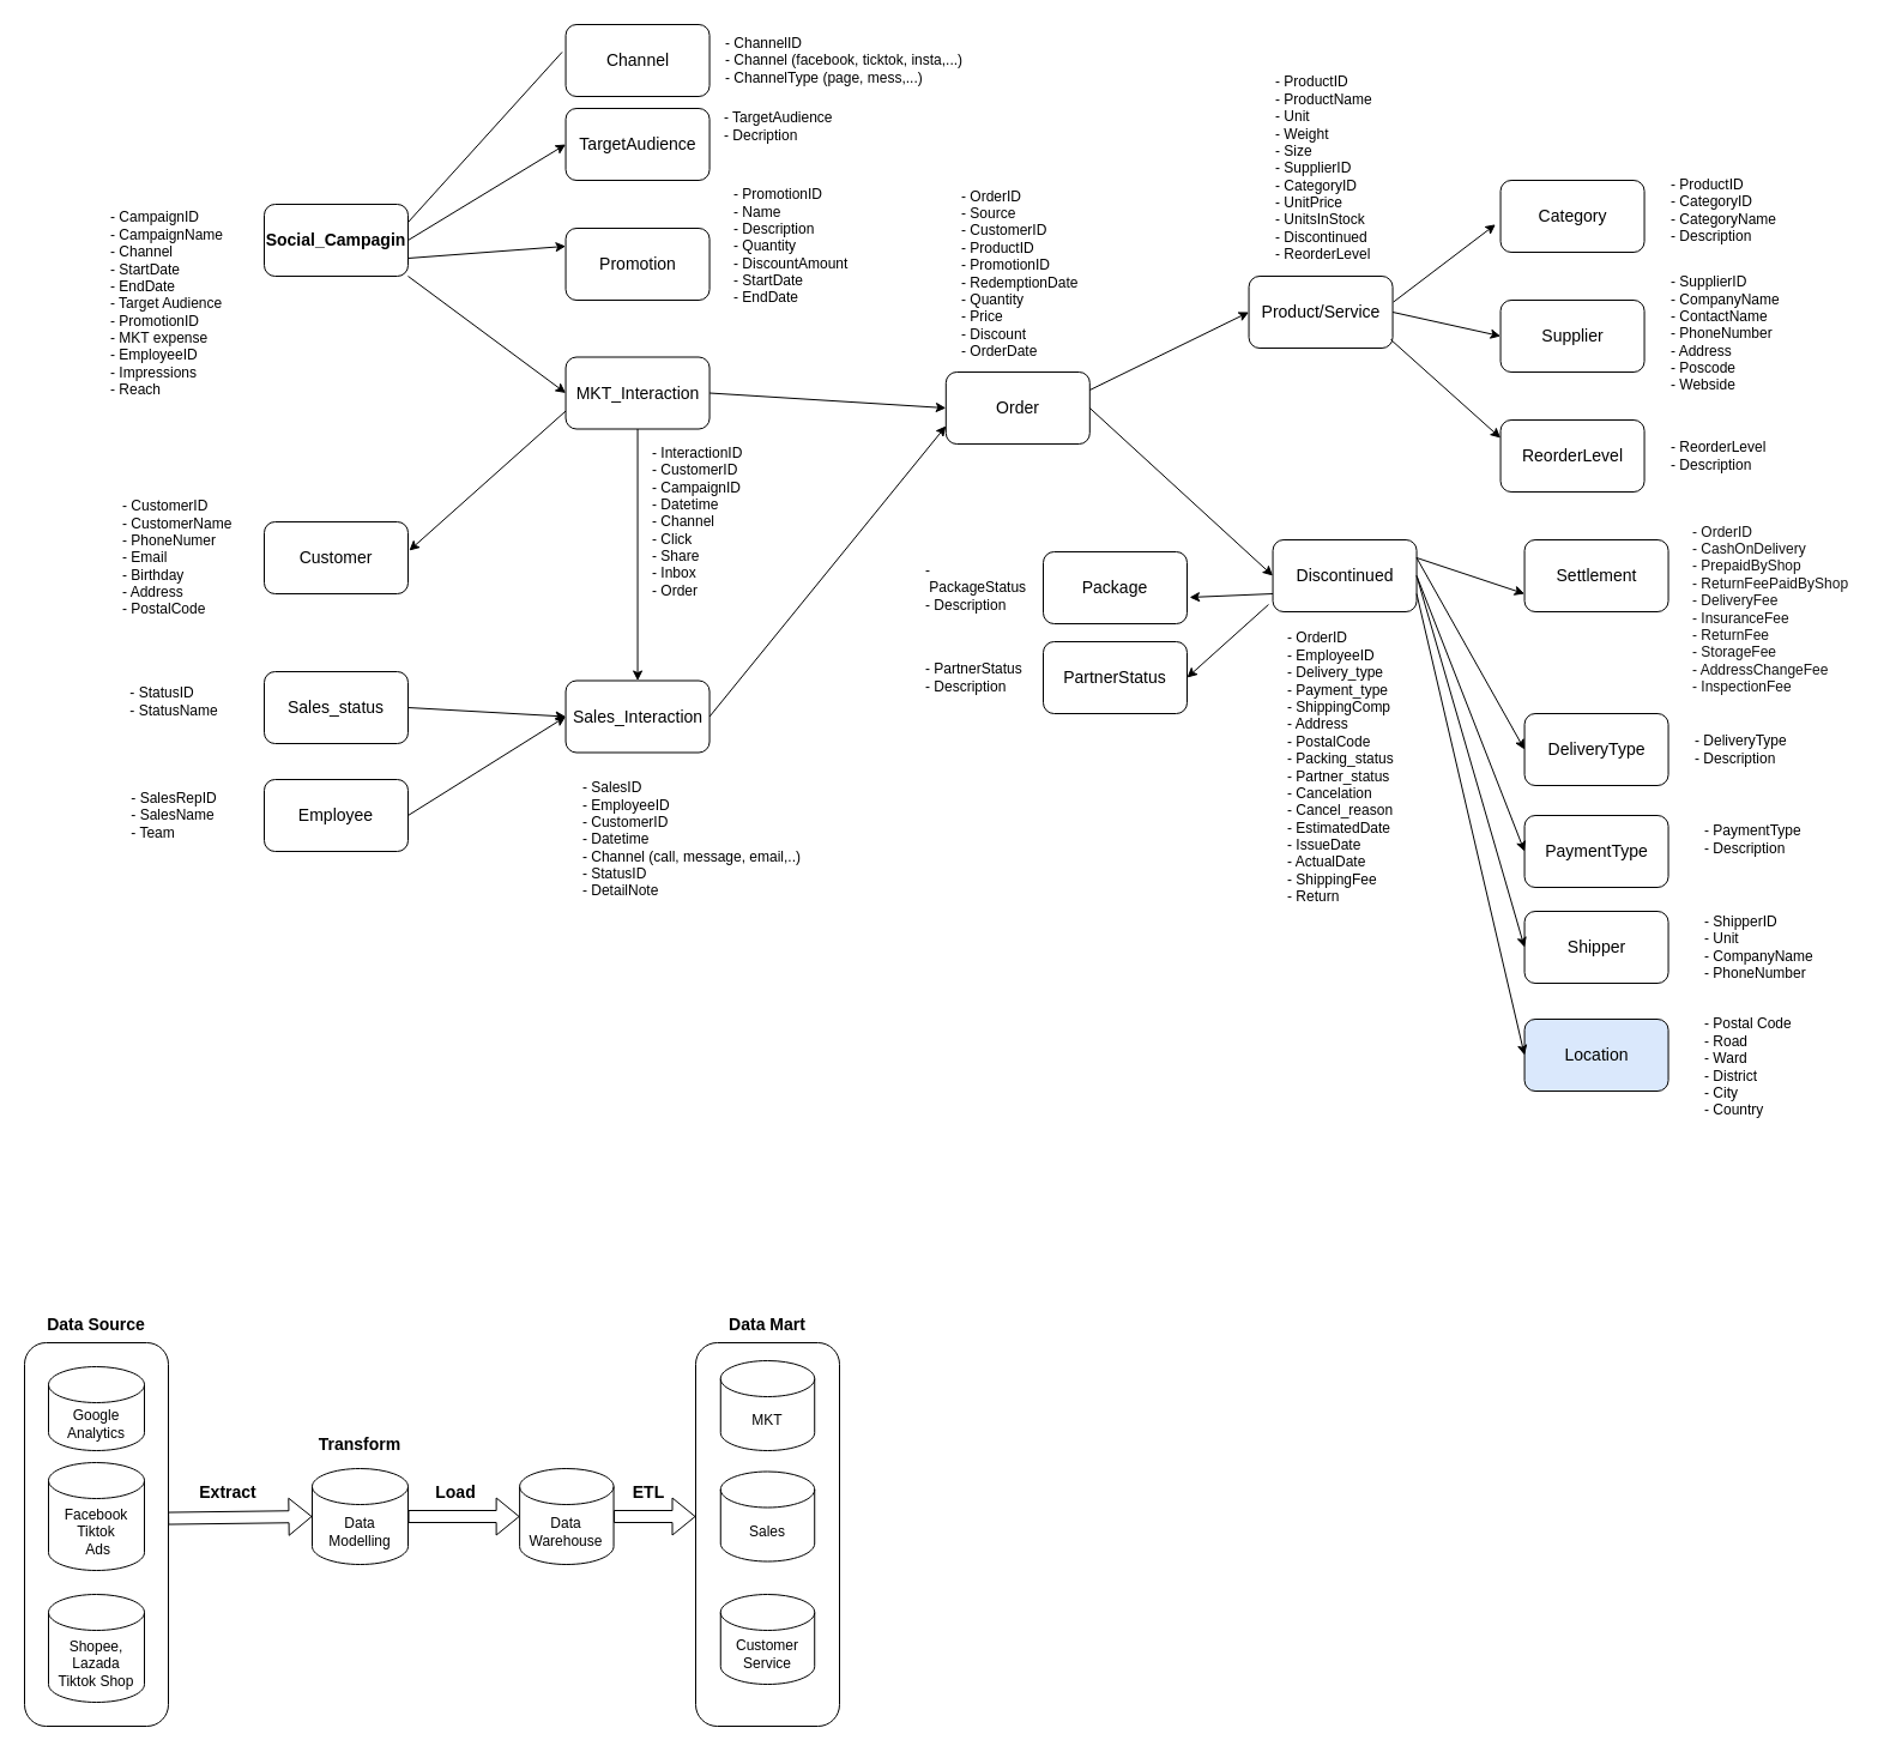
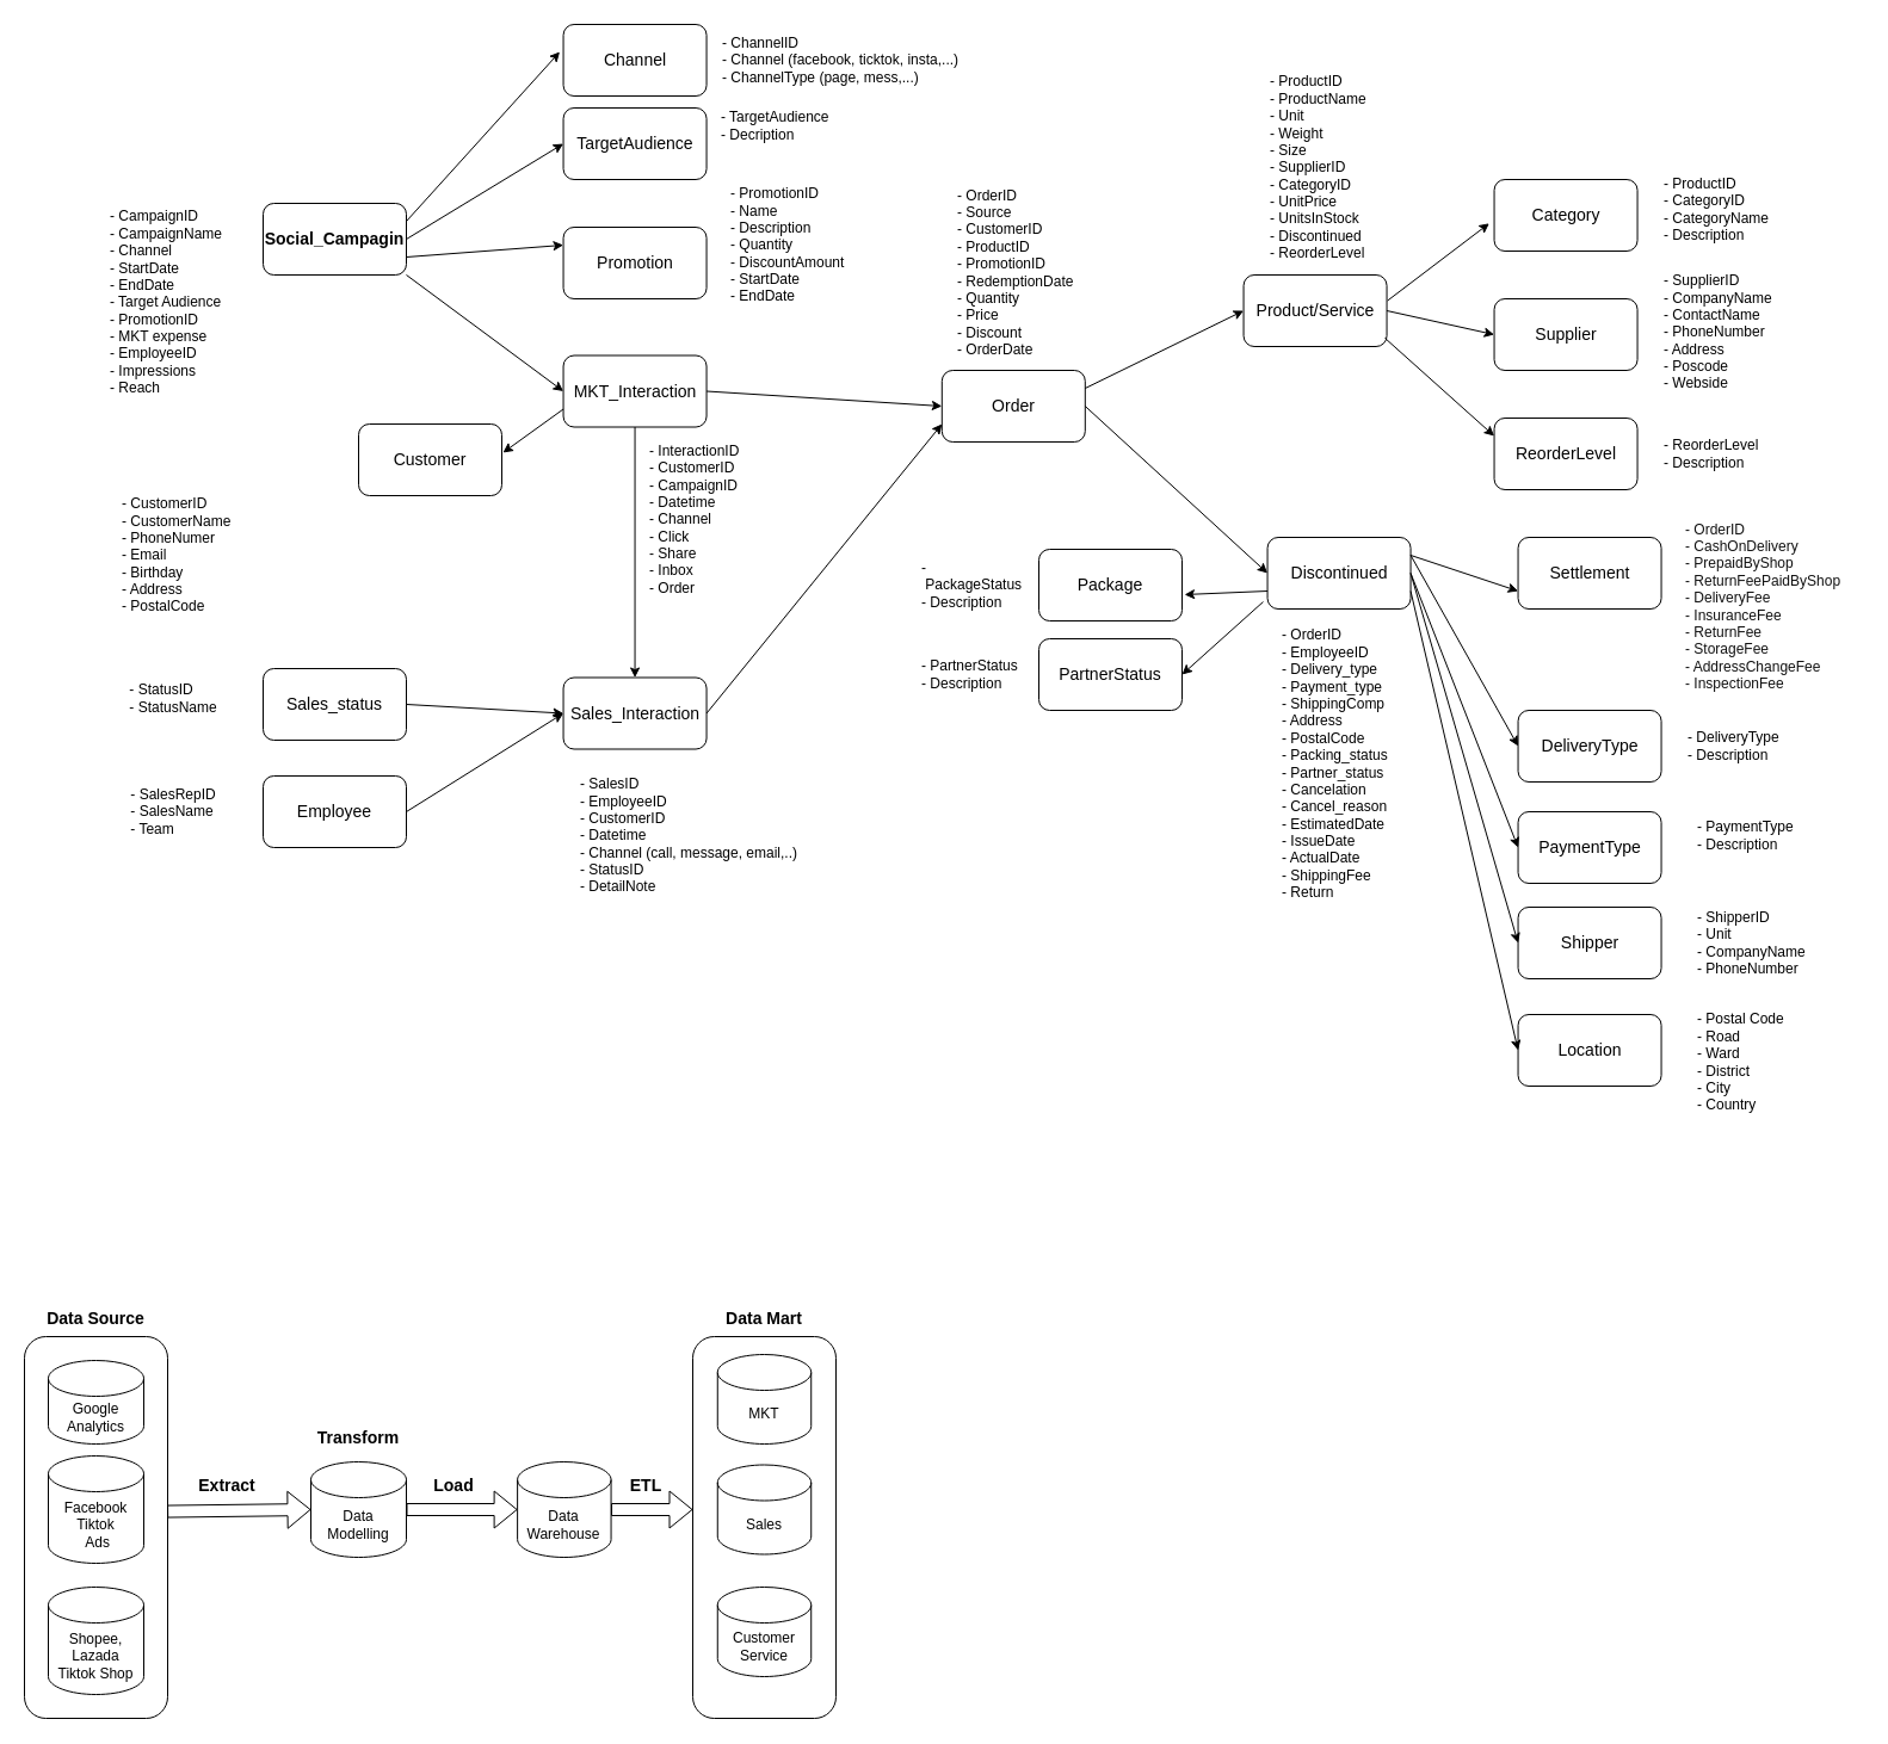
- <mxCell id="9" value="" style="endArrow=none;html=1;rounded=0;entryX=1.025;entryY=0.617;entryDx=0;entryDy=0;exitX=1;exitY=0.25;exitDx=0;exitDy=0;entryPerimeter=0;" parent="1" source="2" target="8" edge="1"><mxGeometry width="50" height="50" relative="1" as="geometry"><mxPoint x="351.56" y="185" as="sourcePoint" /><mxPoint x="436.56" y="-90" as="targetPoint" /></mxGeometry></mxCell>
+ <mxCell id="9" value="" style="endArrow=classic;html=1;rounded=0;entryX=1.025;entryY=0.617;entryDx=0;entryDy=0;exitX=1;exitY=0.25;exitDx=0;exitDy=0;entryPerimeter=0;" parent="1" source="2" target="8" edge="1"><mxGeometry width="50" height="50" relative="1" as="geometry"><mxPoint x="351.56" y="185" as="sourcePoint" /><mxPoint x="436.56" y="-90" as="targetPoint" /></mxGeometry></mxCell>
- <mxCell id="4" value="&lt;font style=&quot;font-size: 14px;&quot;&gt;Customer&lt;/font&gt;" style="rounded=1;whiteSpace=wrap;html=1;" parent="1" vertex="1"><mxGeometry x="220" y="435" width="120" height="60" as="geometry" /></mxCell>
+ <mxCell id="4" value="&lt;font style=&quot;font-size: 14px;&quot;&gt;Customer&lt;/font&gt;" style="rounded=1;whiteSpace=wrap;html=1;" parent="1" vertex="1"><mxGeometry x="300" y="355" width="120" height="60" as="geometry" /></mxCell>
- <mxCell id="33" value="&lt;font style=&quot;font-size: 14px;&quot;&gt;Location&lt;/font&gt;" style="whiteSpace=wrap;html=1;rounded=1;fillColor=#dae8fc;" parent="1" vertex="1"><mxGeometry x="1271.56" y="850" width="120" height="60" as="geometry" /></mxCell>
+ <mxCell id="33" value="&lt;font style=&quot;font-size: 14px;&quot;&gt;Location&lt;/font&gt;" style="whiteSpace=wrap;html=1;rounded=1;" parent="1" vertex="1"><mxGeometry x="1271.56" y="850" width="120" height="60" as="geometry" /></mxCell>
